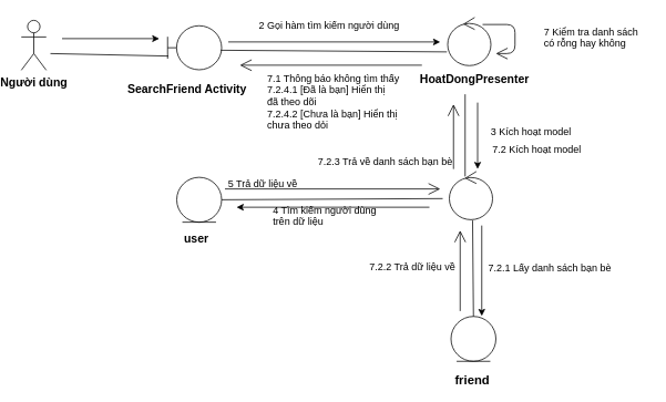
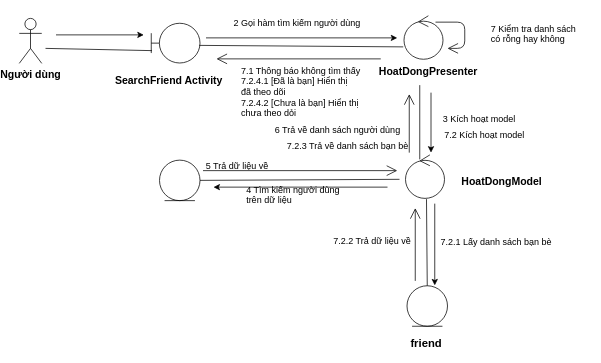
+ <mxCell id="24" value="6 Trả về danh sách người dùng&lt;br&gt;" style="text;html=1;resizable=0;points=[];autosize=1;align=left;verticalAlign=top;spacingTop=-4;" vertex="1" parent="1"><mxGeometry x="359" y="163" width="178" height="14" as="geometry" /></mxCell>
+ <mxCell id="7" value="&amp;nbsp;HoatDongModel" style="text;html=1;resizable=0;points=[];autosize=1;align=left;verticalAlign=top;spacingTop=-4;fontSize=14;fontStyle=1" parent="1" vertex="1"><mxGeometry x="604" y="230" width="110" height="20" as="geometry" /></mxCell>
- <mxCell id="8" value="user" style="text;html=1;resizable=0;points=[];autosize=1;align=left;verticalAlign=top;spacingTop=-4;fontSize=14;fontStyle=1" parent="1" vertex="1"><mxGeometry x="214" y="275.5" width="40" height="20" as="geometry" /></mxCell>
